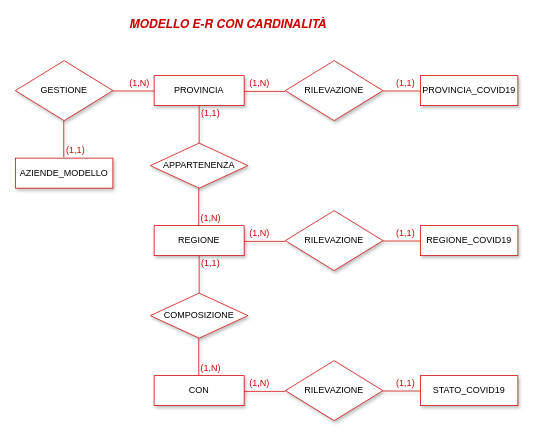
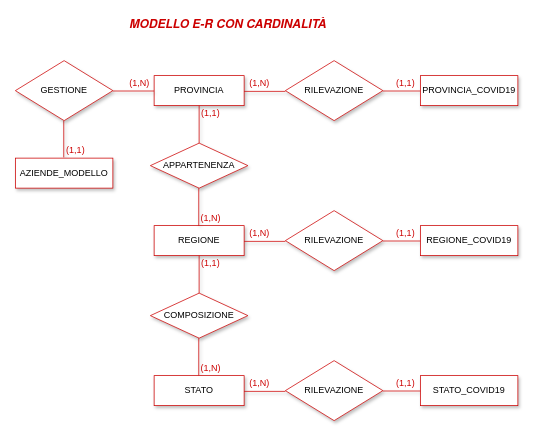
- <mxCell id="13" value="CON" style="rounded=0;whiteSpace=wrap;html=1;strokeColor=#CC0000;shadow=1;" parent="1" vertex="1"><mxGeometry x="205" y="500" width="120" height="40" as="geometry" /></mxCell>
+ <mxCell id="13" value="STATO" style="rounded=0;whiteSpace=wrap;html=1;strokeColor=#CC0000;shadow=1;" parent="1" vertex="1"><mxGeometry x="205" y="500" width="120" height="40" as="geometry" /></mxCell>
